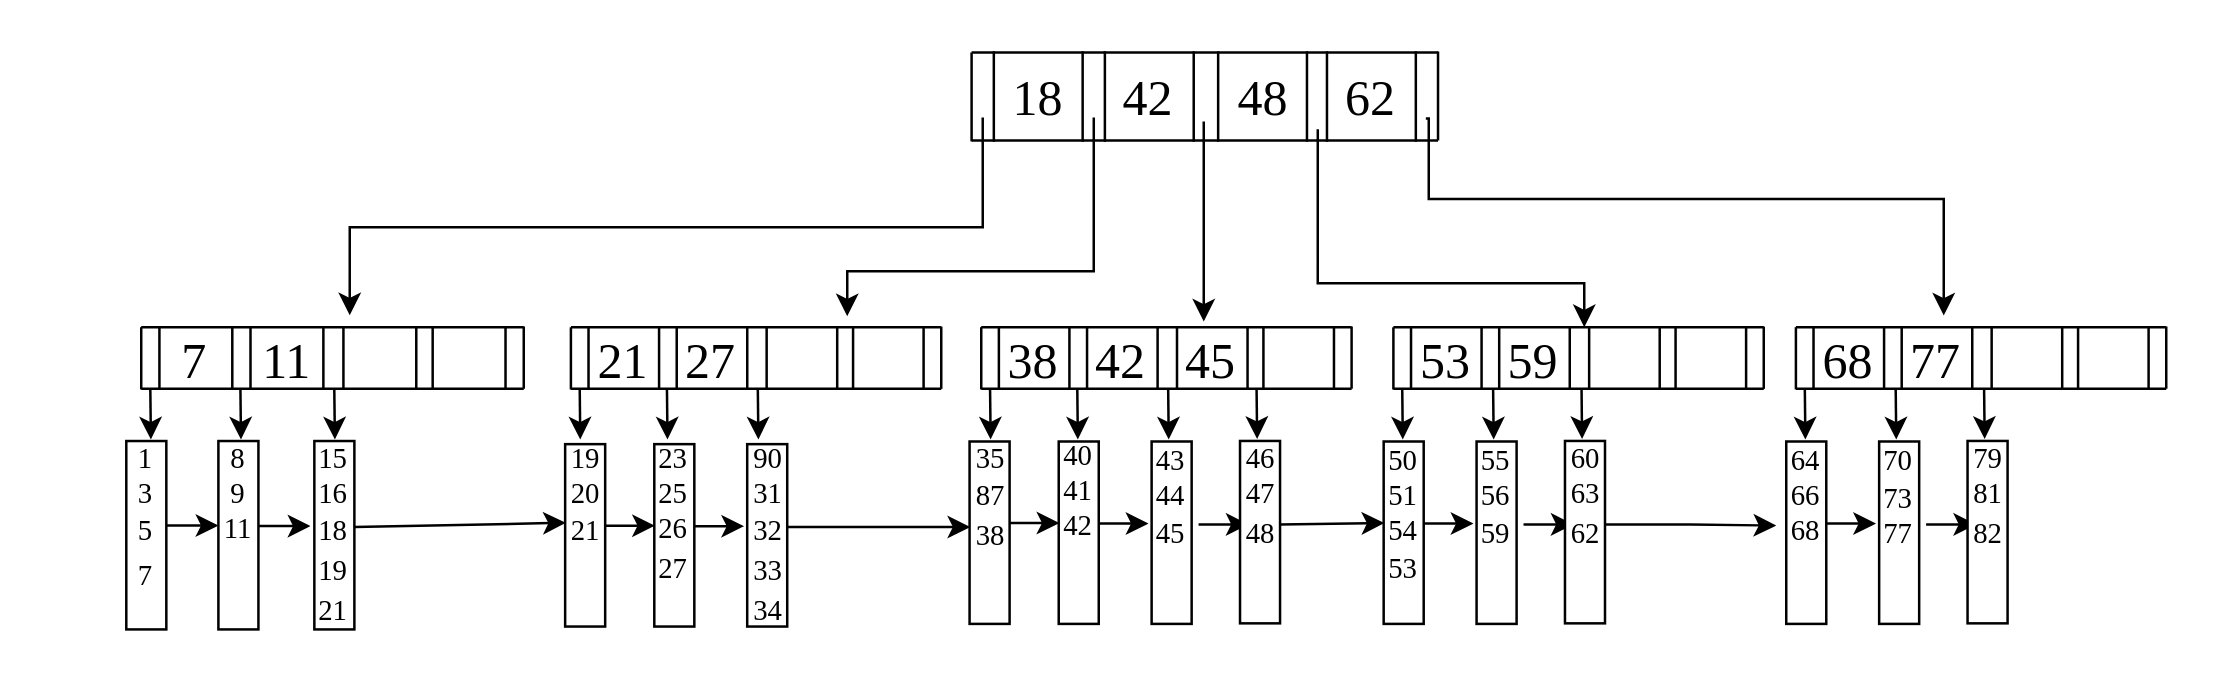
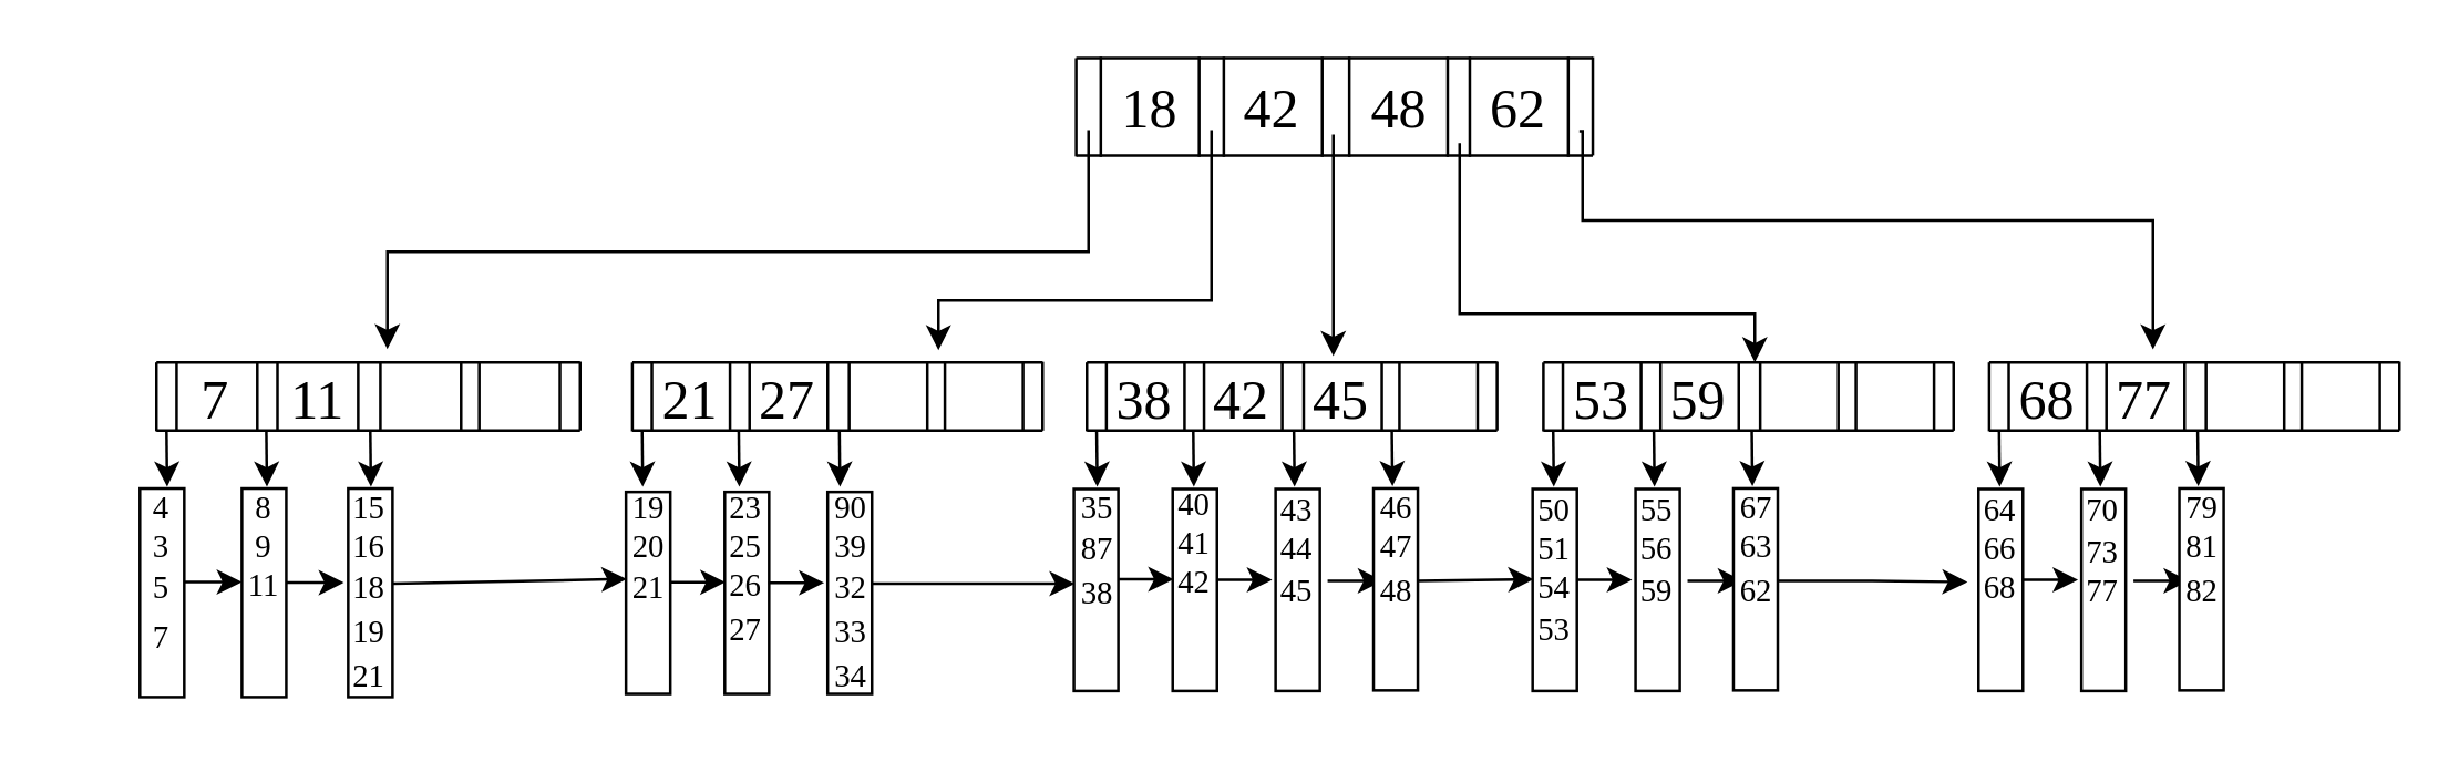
- <mxCell id="67" value="&lt;font style=&quot;font-size: 11.5px;&quot;&gt;1&lt;/font&gt;" style="text;html=1;strokeColor=none;fillColor=none;align=center;verticalAlign=middle;whiteSpace=wrap;rounded=0;container=0;fontFamily=Times New Roman;fontSize=11.5;" vertex="1" parent="1"><mxGeometry x="50.008" y="174.905" width="16.042" height="15.259" as="geometry" /></mxCell>
+ <mxCell id="67" value="&lt;font style=&quot;font-size: 11.5px;&quot;&gt;4&lt;/font&gt;" style="text;html=1;strokeColor=none;fillColor=none;align=center;verticalAlign=middle;whiteSpace=wrap;rounded=0;container=0;fontFamily=Times New Roman;fontSize=11.5;" vertex="1" parent="1"><mxGeometry x="50.008" y="174.905" width="16.042" height="15.259" as="geometry" /></mxCell>
- <mxCell id="135" value="&lt;font style=&quot;font-size: 11.5px;&quot;&gt;60&lt;/font&gt;" style="text;html=1;strokeColor=none;fillColor=none;align=center;verticalAlign=middle;whiteSpace=wrap;rounded=0;container=0;fontFamily=Times New Roman;fontSize=11.5;" vertex="1" parent="1"><mxGeometry x="625.739" y="175.681" width="15.531" height="15.258" as="geometry" /></mxCell>
+ <mxCell id="135" value="&lt;font style=&quot;font-size: 11.5px;&quot;&gt;67&lt;/font&gt;" style="text;html=1;strokeColor=none;fillColor=none;align=center;verticalAlign=middle;whiteSpace=wrap;rounded=0;container=0;fontFamily=Times New Roman;fontSize=11.5;" vertex="1" parent="1"><mxGeometry x="625.739" y="175.681" width="15.531" height="15.258" as="geometry" /></mxCell>
- <mxCell id="95" value="&lt;font style=&quot;font-size: 11.5px;&quot;&gt;31&lt;/font&gt;" style="text;html=1;strokeColor=none;fillColor=none;align=center;verticalAlign=middle;whiteSpace=wrap;rounded=0;container=0;fontFamily=Times New Roman;fontSize=11.5;" vertex="1" parent="1"><mxGeometry x="298.632" y="188.609" width="15.531" height="15.926" as="geometry" /></mxCell>
+ <mxCell id="95" value="&lt;font style=&quot;font-size: 11.5px;&quot;&gt;39&lt;/font&gt;" style="text;html=1;strokeColor=none;fillColor=none;align=center;verticalAlign=middle;whiteSpace=wrap;rounded=0;container=0;fontFamily=Times New Roman;fontSize=11.5;" vertex="1" parent="1"><mxGeometry x="298.632" y="188.609" width="15.531" height="15.926" as="geometry" /></mxCell>
